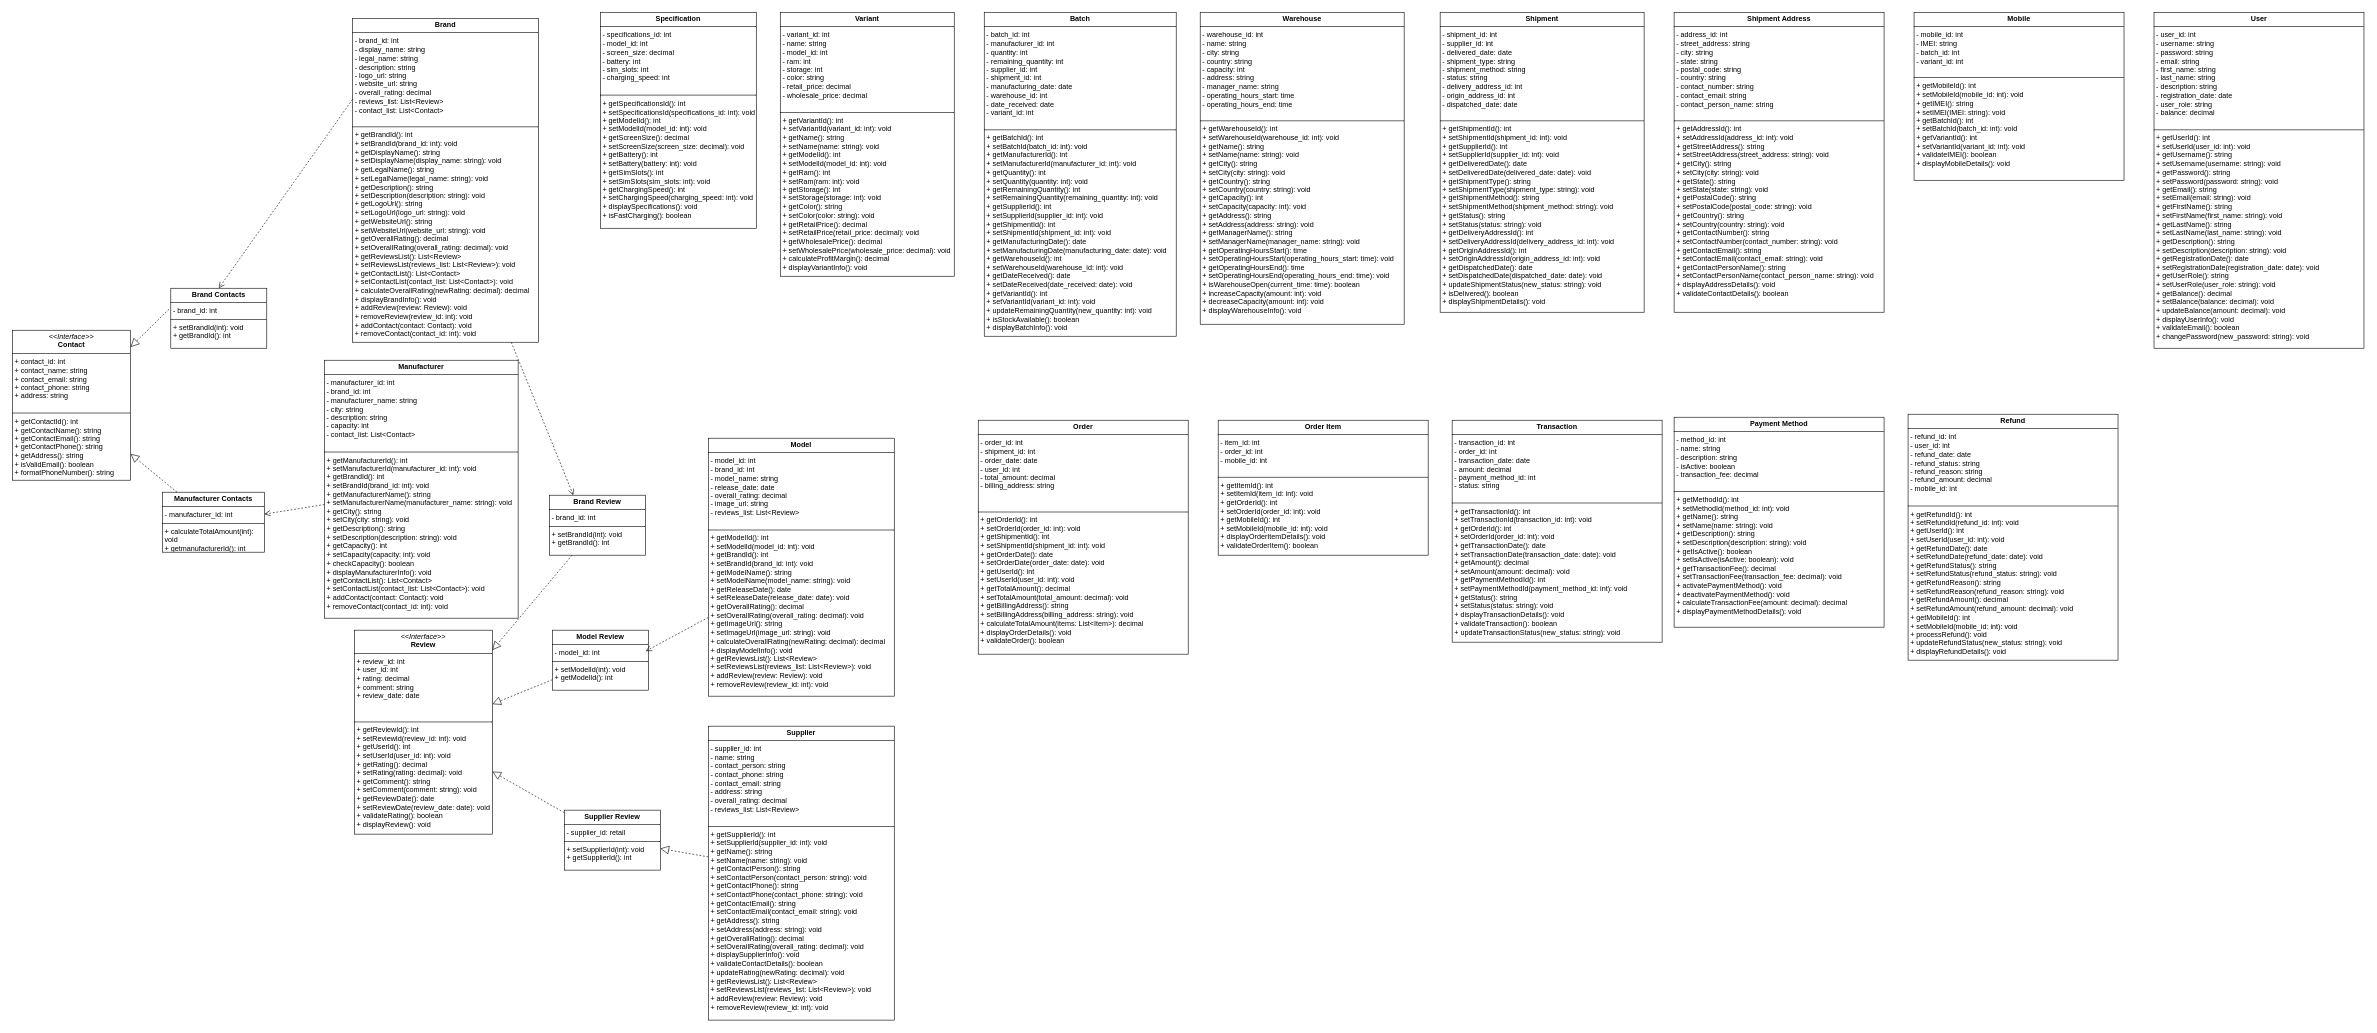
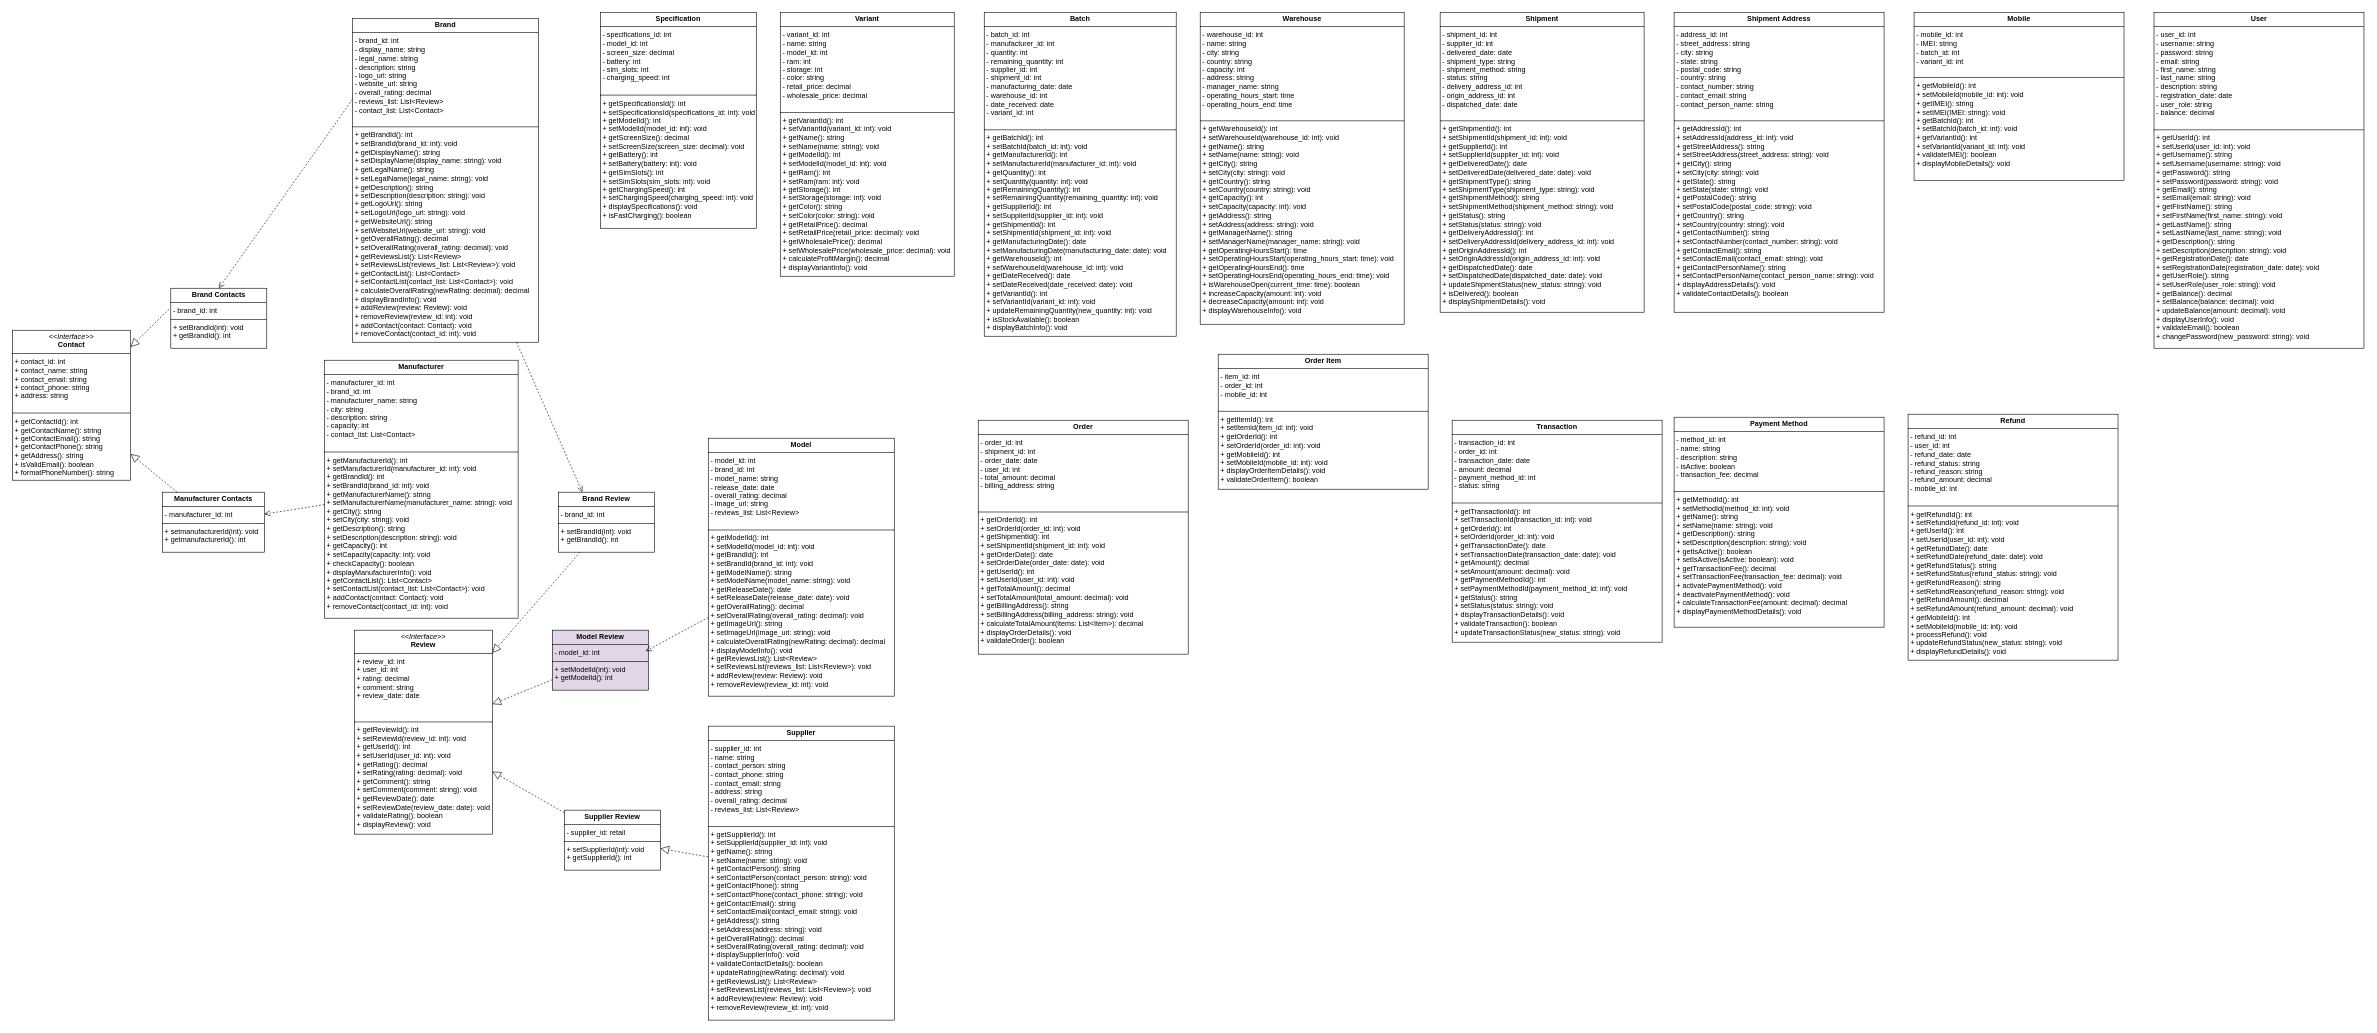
- <mxCell id="32" value="&lt;p style=&quot;margin:0px;margin-top:4px;text-align:center;&quot;&gt;&lt;b&gt;Order Item&lt;/b&gt;&lt;/p&gt;&lt;hr size=&quot;1&quot; style=&quot;border-style:solid;&quot;&gt;&lt;p style=&quot;margin:0px;margin-left:4px;&quot;&gt;- item_id: int&lt;/p&gt;&lt;p style=&quot;margin:0px;margin-left:4px;&quot;&gt;- order_id: int&lt;/p&gt;&lt;p style=&quot;margin:0px;margin-left:4px;&quot;&gt;- mobile_id: int&lt;/p&gt;&lt;div&gt;&lt;br&gt;&lt;/div&gt;&lt;hr size=&quot;1&quot; style=&quot;border-style:solid;&quot;&gt;&lt;p style=&quot;margin:0px;margin-left:4px;&quot;&gt;+ getItemId(): int&lt;/p&gt;&lt;p style=&quot;margin:0px;margin-left:4px;&quot;&gt;+ setItemId(item_id: int): void&lt;/p&gt;&lt;p style=&quot;margin:0px;margin-left:4px;&quot;&gt;+ getOrderId(): int&lt;/p&gt;&lt;p style=&quot;margin:0px;margin-left:4px;&quot;&gt;+ setOrderId(order_id: int): void&lt;/p&gt;&lt;p style=&quot;margin:0px;margin-left:4px;&quot;&gt;+ getMobileId(): int&lt;/p&gt;&lt;p style=&quot;margin:0px;margin-left:4px;&quot;&gt;+ setMobileId(mobile_id: int): void&lt;/p&gt;&lt;p style=&quot;margin:0px;margin-left:4px;&quot;&gt;+ displayOrderItemDetails(): void&lt;/p&gt;&lt;p style=&quot;margin:0px;margin-left:4px;&quot;&gt;+ validateOrderItem(): boolean&lt;/p&gt;&lt;div&gt;&lt;br&gt;&lt;/div&gt;" style="verticalAlign=top;align=left;overflow=fill;html=1;whiteSpace=wrap;" vertex="1" parent="1"><mxGeometry x="2030" y="700" width="350" height="225" as="geometry" /></mxCell>
+ <mxCell id="32" value="&lt;p style=&quot;margin:0px;margin-top:4px;text-align:center;&quot;&gt;&lt;b&gt;Order Item&lt;/b&gt;&lt;/p&gt;&lt;hr size=&quot;1&quot; style=&quot;border-style:solid;&quot;&gt;&lt;p style=&quot;margin:0px;margin-left:4px;&quot;&gt;- item_id: int&lt;/p&gt;&lt;p style=&quot;margin:0px;margin-left:4px;&quot;&gt;- order_id: int&lt;/p&gt;&lt;p style=&quot;margin:0px;margin-left:4px;&quot;&gt;- mobile_id: int&lt;/p&gt;&lt;div&gt;&lt;br&gt;&lt;/div&gt;&lt;hr size=&quot;1&quot; style=&quot;border-style:solid;&quot;&gt;&lt;p style=&quot;margin:0px;margin-left:4px;&quot;&gt;+ getItemId(): int&lt;/p&gt;&lt;p style=&quot;margin:0px;margin-left:4px;&quot;&gt;+ setItemId(item_id: int): void&lt;/p&gt;&lt;p style=&quot;margin:0px;margin-left:4px;&quot;&gt;+ getOrderId(): int&lt;/p&gt;&lt;p style=&quot;margin:0px;margin-left:4px;&quot;&gt;+ setOrderId(order_id: int): void&lt;/p&gt;&lt;p style=&quot;margin:0px;margin-left:4px;&quot;&gt;+ getMobileId(): int&lt;/p&gt;&lt;p style=&quot;margin:0px;margin-left:4px;&quot;&gt;+ setMobileId(mobile_id: int): void&lt;/p&gt;&lt;p style=&quot;margin:0px;margin-left:4px;&quot;&gt;+ displayOrderItemDetails(): void&lt;/p&gt;&lt;p style=&quot;margin:0px;margin-left:4px;&quot;&gt;+ validateOrderItem(): boolean&lt;/p&gt;&lt;div&gt;&lt;br&gt;&lt;/div&gt;" style="verticalAlign=top;align=left;overflow=fill;html=1;whiteSpace=wrap;" vertex="1" parent="1"><mxGeometry x="2030" y="590" width="350" height="225" as="geometry" /></mxCell>
- <mxCell id="5" value="&lt;p style=&quot;margin:0px;margin-top:4px;text-align:center;&quot;&gt;&lt;b&gt;Manufacturer Contacts&lt;/b&gt;&lt;/p&gt;&lt;hr size=&quot;1&quot; style=&quot;border-style:solid;&quot;&gt;&lt;p style=&quot;margin:0px;margin-left:4px;&quot;&gt;- manufacturer_id: int&lt;/p&gt;&lt;hr size=&quot;1&quot; style=&quot;border-style:solid;&quot;&gt;&lt;p style=&quot;margin:0px;margin-left:4px;&quot;&gt;+ calculateTotalAmount(int): void&lt;/p&gt;&lt;p style=&quot;margin:0px;margin-left:4px;&quot;&gt;+ getmanufacturerId():&amp;nbsp;&lt;span style=&quot;background-color: initial;&quot;&gt;int&lt;/span&gt;&lt;br&gt;&lt;/p&gt;" style="verticalAlign=top;align=left;overflow=fill;html=1;whiteSpace=wrap;" vertex="1" parent="1"><mxGeometry x="270" y="820" width="170" height="100" as="geometry" /></mxCell>
+ <mxCell id="5" value="&lt;p style=&quot;margin:0px;margin-top:4px;text-align:center;&quot;&gt;&lt;b&gt;Manufacturer Contacts&lt;/b&gt;&lt;/p&gt;&lt;hr size=&quot;1&quot; style=&quot;border-style:solid;&quot;&gt;&lt;p style=&quot;margin:0px;margin-left:4px;&quot;&gt;- manufacturer_id: int&lt;/p&gt;&lt;hr size=&quot;1&quot; style=&quot;border-style:solid;&quot;&gt;&lt;p style=&quot;margin:0px;margin-left:4px;&quot;&gt;+ setmanufacturerId(int): void&lt;/p&gt;&lt;p style=&quot;margin:0px;margin-left:4px;&quot;&gt;+ getmanufacturerId():&amp;nbsp;&lt;span style=&quot;background-color: initial;&quot;&gt;int&lt;/span&gt;&lt;br&gt;&lt;/p&gt;" style="verticalAlign=top;align=left;overflow=fill;html=1;whiteSpace=wrap;" vertex="1" parent="1"><mxGeometry x="270" y="820" width="170" height="100" as="geometry" /></mxCell>
- <mxCell id="8" value="&lt;p style=&quot;margin:0px;margin-top:4px;text-align:center;&quot;&gt;&lt;b&gt;Brand Review&lt;/b&gt;&lt;/p&gt;&lt;hr size=&quot;1&quot; style=&quot;border-style:solid;&quot;&gt;&lt;p style=&quot;margin:0px;margin-left:4px;&quot;&gt;- brand_id: int&lt;/p&gt;&lt;hr size=&quot;1&quot; style=&quot;border-style:solid;&quot;&gt;&lt;p style=&quot;margin:0px;margin-left:4px;&quot;&gt;+ setBrandId(int): void&lt;/p&gt;&lt;p style=&quot;margin:0px;margin-left:4px;&quot;&gt;+ getBrandId():&amp;nbsp;&lt;span style=&quot;background-color: initial;&quot;&gt;int&lt;/span&gt;&lt;br&gt;&lt;/p&gt;" style="verticalAlign=top;align=left;overflow=fill;html=1;whiteSpace=wrap;" vertex="1" parent="1"><mxGeometry x="915" y="825" width="160" height="100" as="geometry" /></mxCell>
+ <mxCell id="8" value="&lt;p style=&quot;margin:0px;margin-top:4px;text-align:center;&quot;&gt;&lt;b&gt;Brand Review&lt;/b&gt;&lt;/p&gt;&lt;hr size=&quot;1&quot; style=&quot;border-style:solid;&quot;&gt;&lt;p style=&quot;margin:0px;margin-left:4px;&quot;&gt;- brand_id: int&lt;/p&gt;&lt;hr size=&quot;1&quot; style=&quot;border-style:solid;&quot;&gt;&lt;p style=&quot;margin:0px;margin-left:4px;&quot;&gt;+ setBrandId(int): void&lt;/p&gt;&lt;p style=&quot;margin:0px;margin-left:4px;&quot;&gt;+ getBrandId():&amp;nbsp;&lt;span style=&quot;background-color: initial;&quot;&gt;int&lt;/span&gt;&lt;br&gt;&lt;/p&gt;" style="verticalAlign=top;align=left;overflow=fill;html=1;whiteSpace=wrap;" vertex="1" parent="1"><mxGeometry x="930" y="820" width="160" height="100" as="geometry" /></mxCell>
- <mxCell id="9" value="&lt;p style=&quot;margin:0px;margin-top:4px;text-align:center;&quot;&gt;&lt;b&gt;Model Review&lt;/b&gt;&lt;/p&gt;&lt;hr size=&quot;1&quot; style=&quot;border-style:solid;&quot;&gt;&lt;p style=&quot;margin:0px;margin-left:4px;&quot;&gt;- model_id: int&lt;/p&gt;&lt;hr size=&quot;1&quot; style=&quot;border-style:solid;&quot;&gt;&lt;p style=&quot;margin:0px;margin-left:4px;&quot;&gt;+ setModelId(int): void&lt;/p&gt;&lt;p style=&quot;margin:0px;margin-left:4px;&quot;&gt;+ getModelId():&amp;nbsp;&lt;span style=&quot;background-color: initial;&quot;&gt;int&lt;/span&gt;&lt;br&gt;&lt;/p&gt;" style="verticalAlign=top;align=left;overflow=fill;html=1;whiteSpace=wrap;" vertex="1" parent="1"><mxGeometry x="920" y="1050" width="160" height="100" as="geometry" /></mxCell>
+ <mxCell id="9" value="&lt;p style=&quot;margin:0px;margin-top:4px;text-align:center;&quot;&gt;&lt;b&gt;Model Review&lt;/b&gt;&lt;/p&gt;&lt;hr size=&quot;1&quot; style=&quot;border-style:solid;&quot;&gt;&lt;p style=&quot;margin:0px;margin-left:4px;&quot;&gt;- model_id: int&lt;/p&gt;&lt;hr size=&quot;1&quot; style=&quot;border-style:solid;&quot;&gt;&lt;p style=&quot;margin:0px;margin-left:4px;&quot;&gt;+ setModelId(int): void&lt;/p&gt;&lt;p style=&quot;margin:0px;margin-left:4px;&quot;&gt;+ getModelId():&amp;nbsp;&lt;span style=&quot;background-color: initial;&quot;&gt;int&lt;/span&gt;&lt;br&gt;&lt;/p&gt;" style="verticalAlign=top;align=left;overflow=fill;html=1;whiteSpace=wrap;fillColor=#e1d5e7;" vertex="1" parent="1"><mxGeometry x="920" y="1050" width="160" height="100" as="geometry" /></mxCell>
